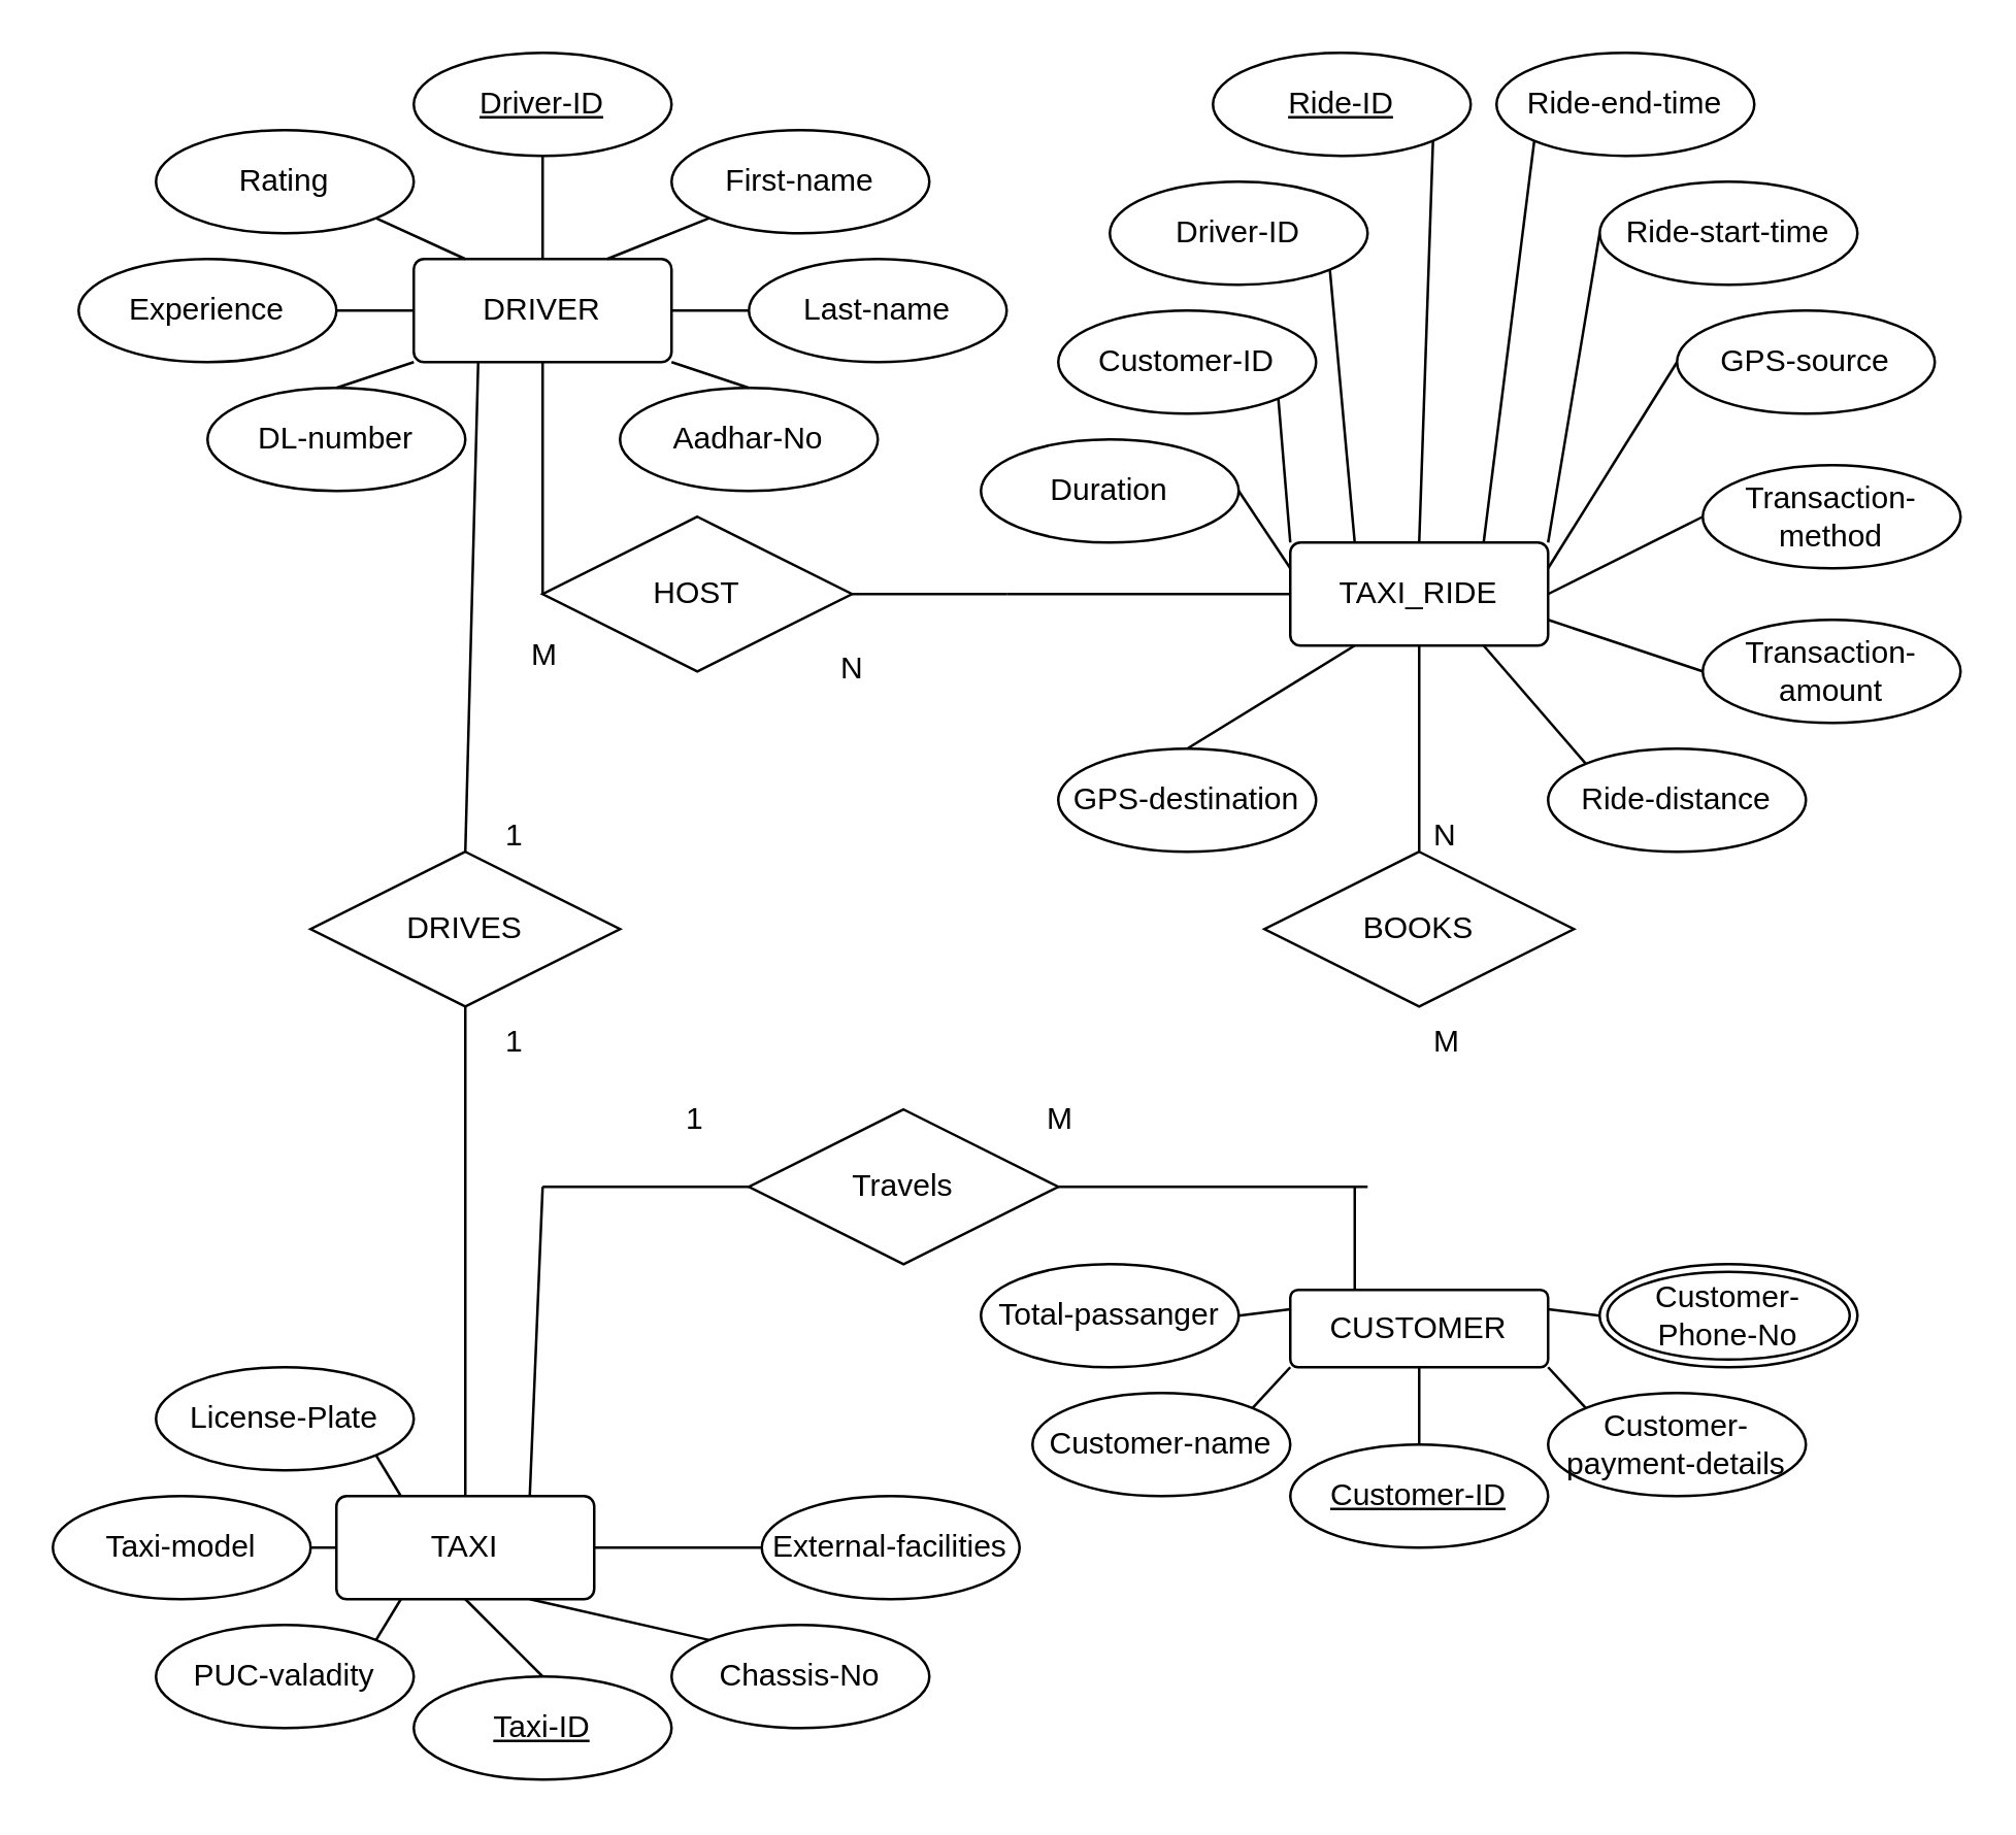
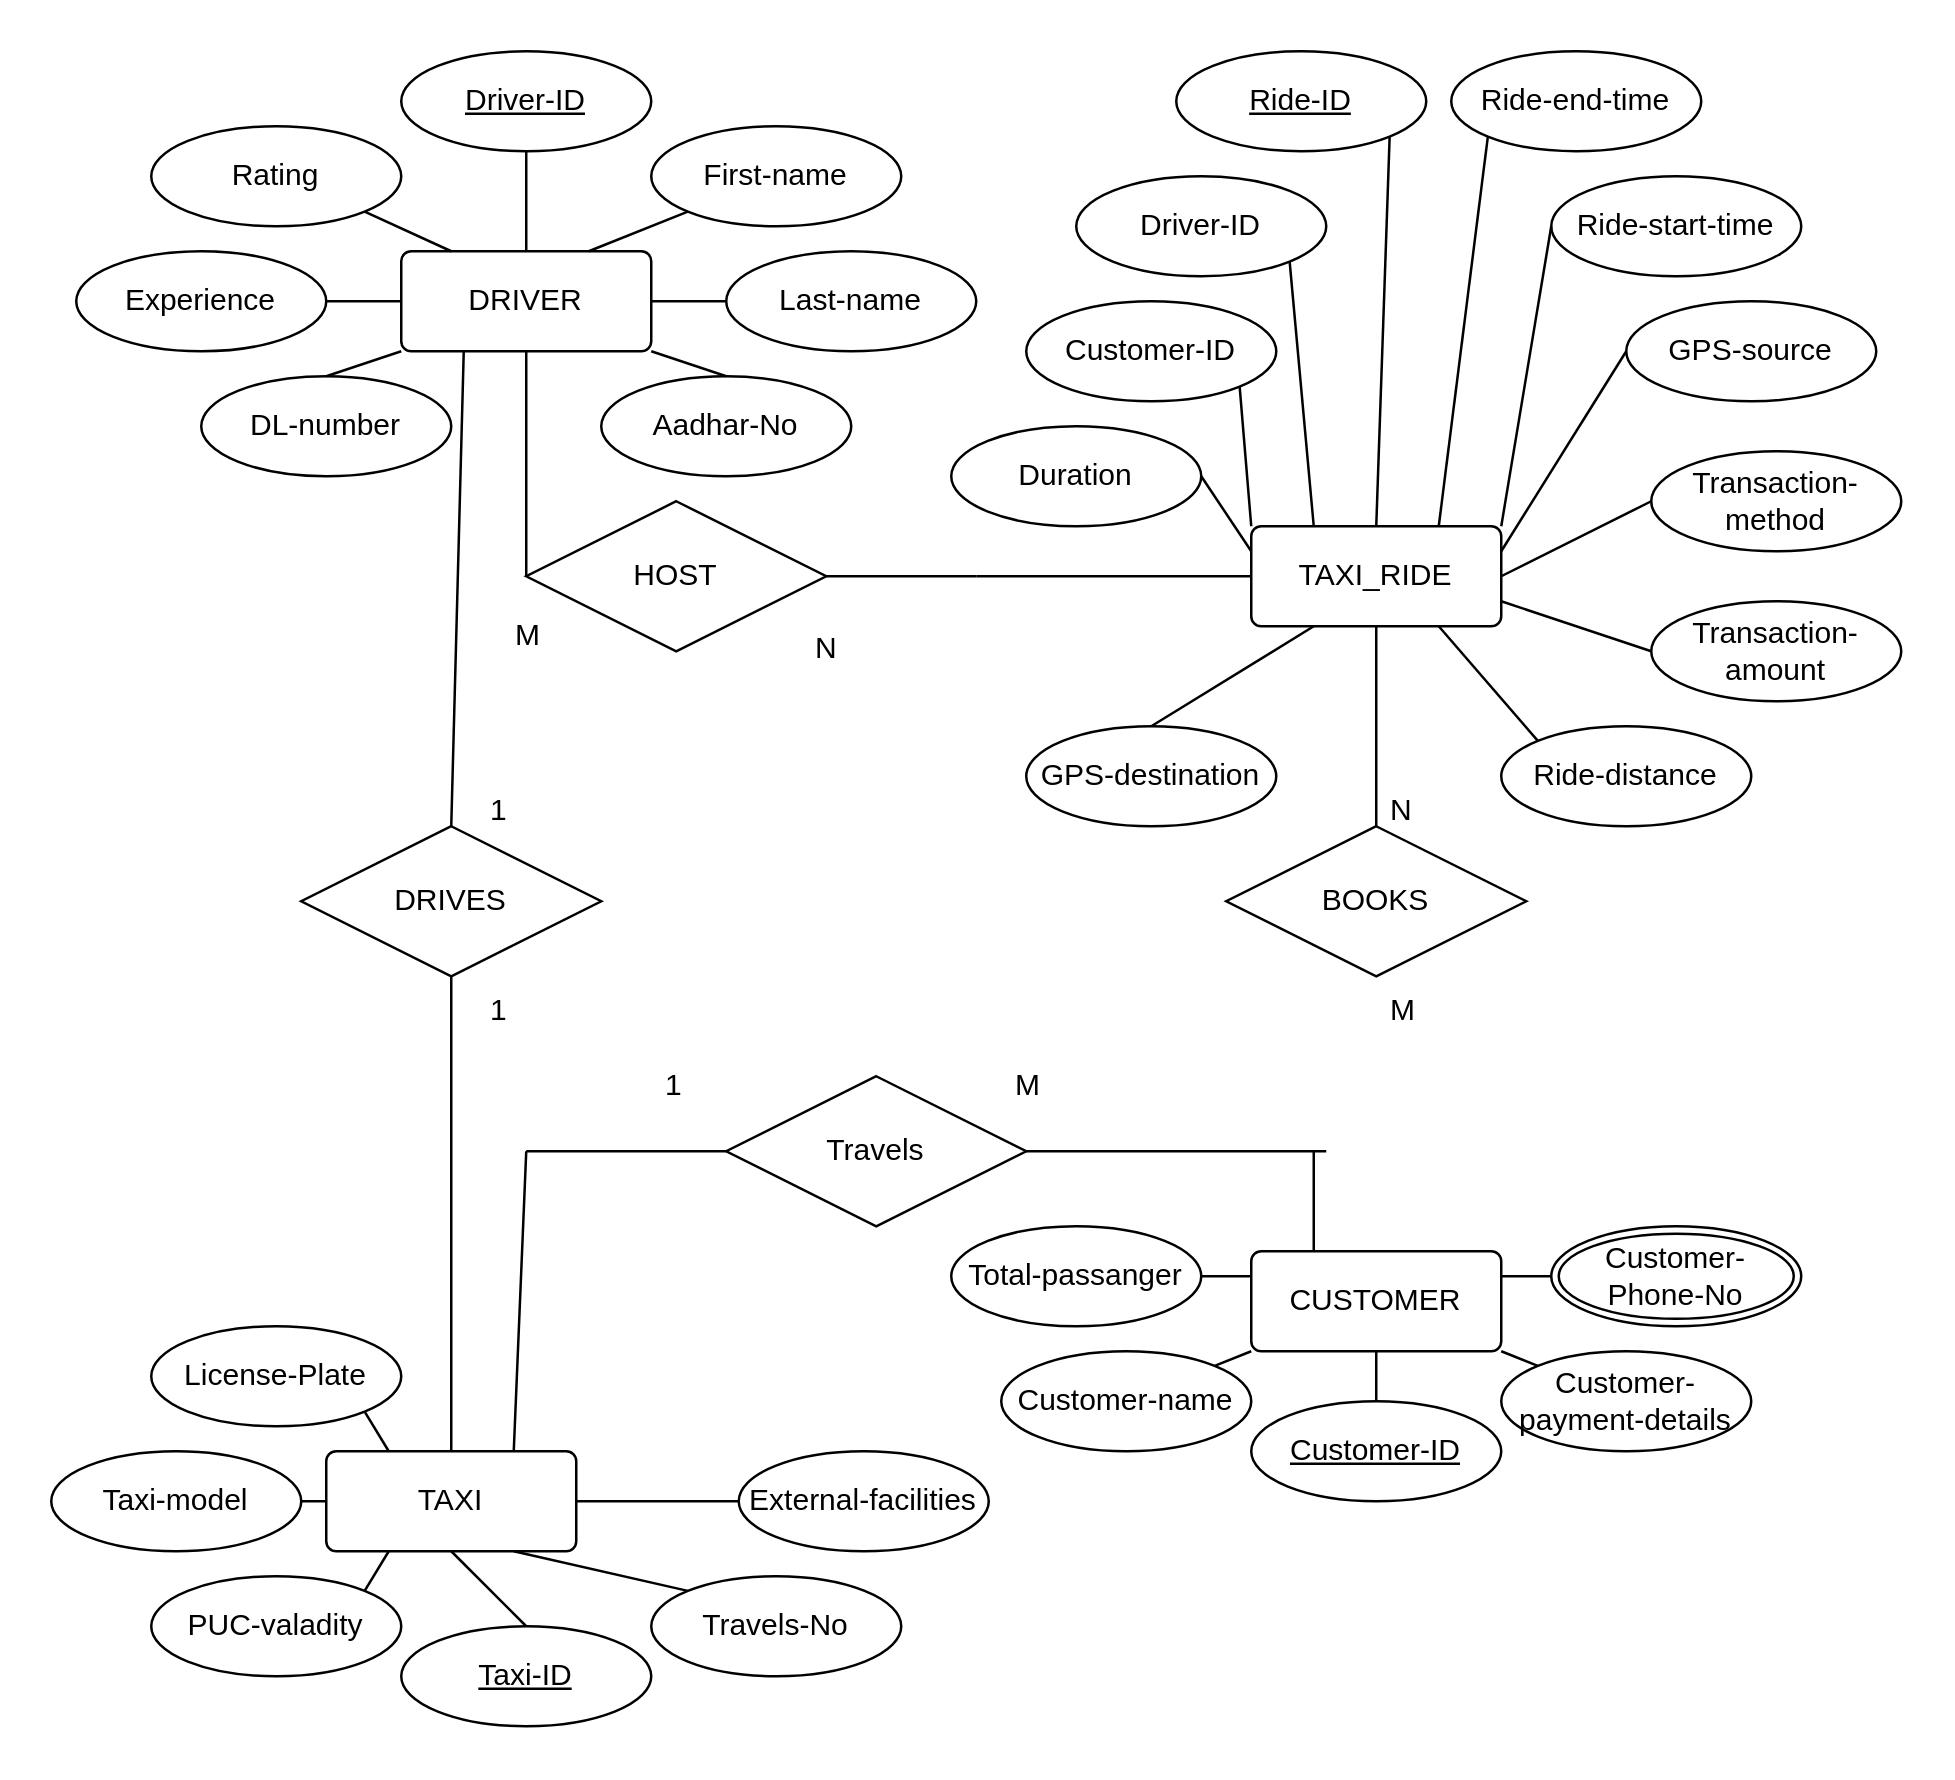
- <mxCell id="6" value="CUSTOMER" style="rounded=1;arcSize=10;whiteSpace=wrap;html=1;align=center;" vertex="1" parent="1"><mxGeometry x="500" y="500" width="100" height="30" as="geometry" /></mxCell>
+ <mxCell id="6" value="CUSTOMER" style="rounded=1;arcSize=10;whiteSpace=wrap;html=1;align=center;" vertex="1" parent="1"><mxGeometry x="500" y="500" width="100" height="40" as="geometry" /></mxCell>
- <mxCell id="54" value="Chassis-No" style="ellipse;whiteSpace=wrap;html=1;align=center;" vertex="1" parent="1"><mxGeometry x="260" y="630" width="100" height="40" as="geometry" /></mxCell>
+ <mxCell id="54" value="Travels-No" style="ellipse;whiteSpace=wrap;html=1;align=center;" vertex="1" parent="1"><mxGeometry x="260" y="630" width="100" height="40" as="geometry" /></mxCell>
